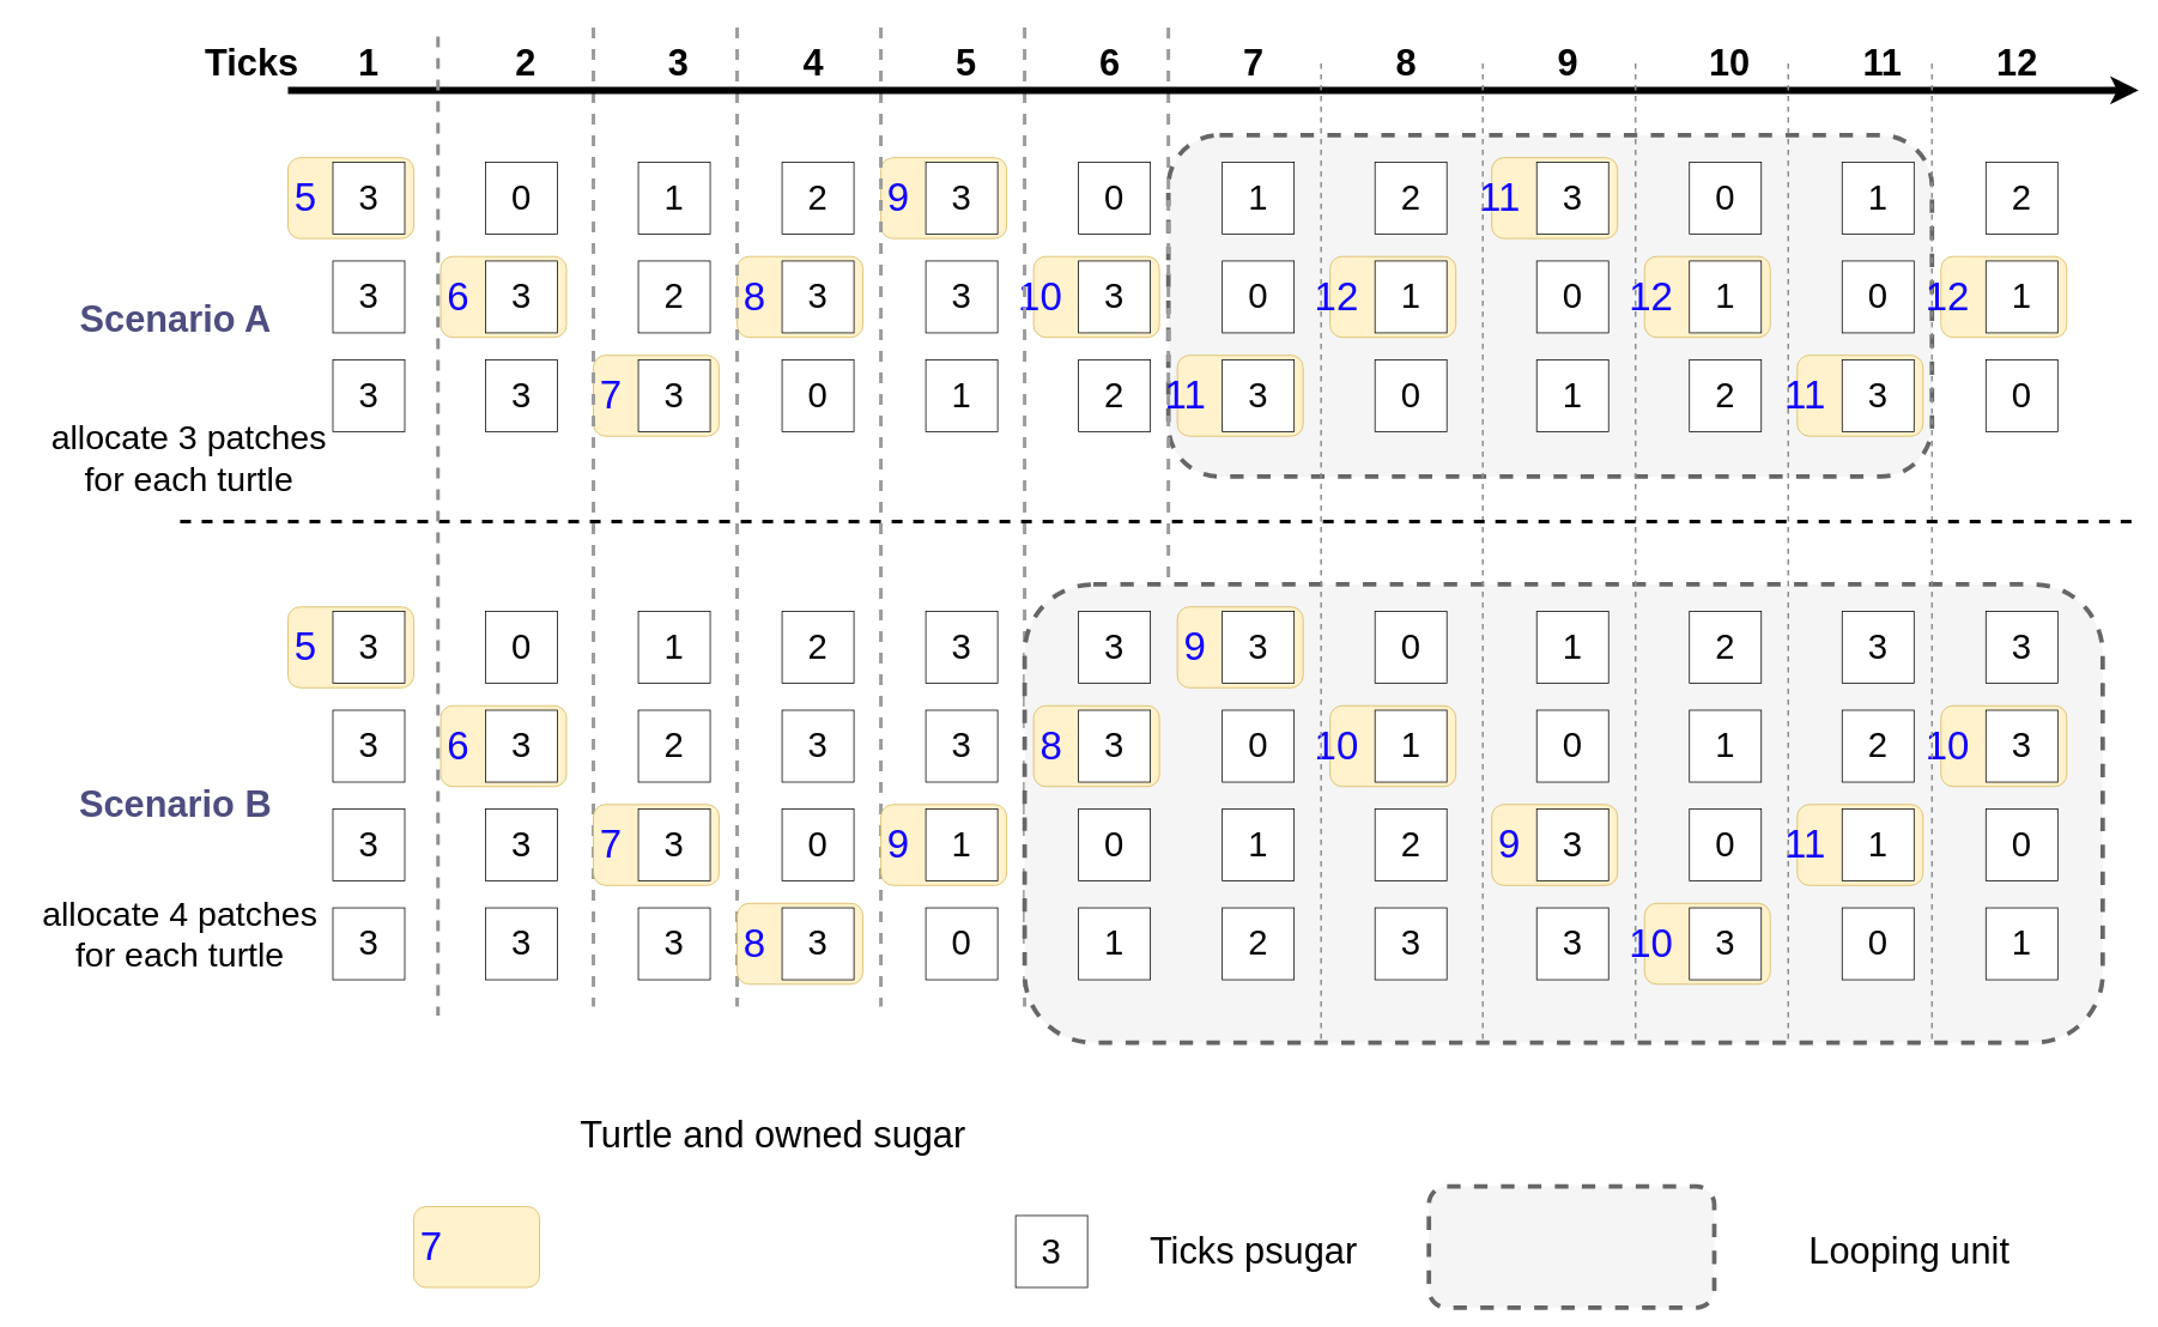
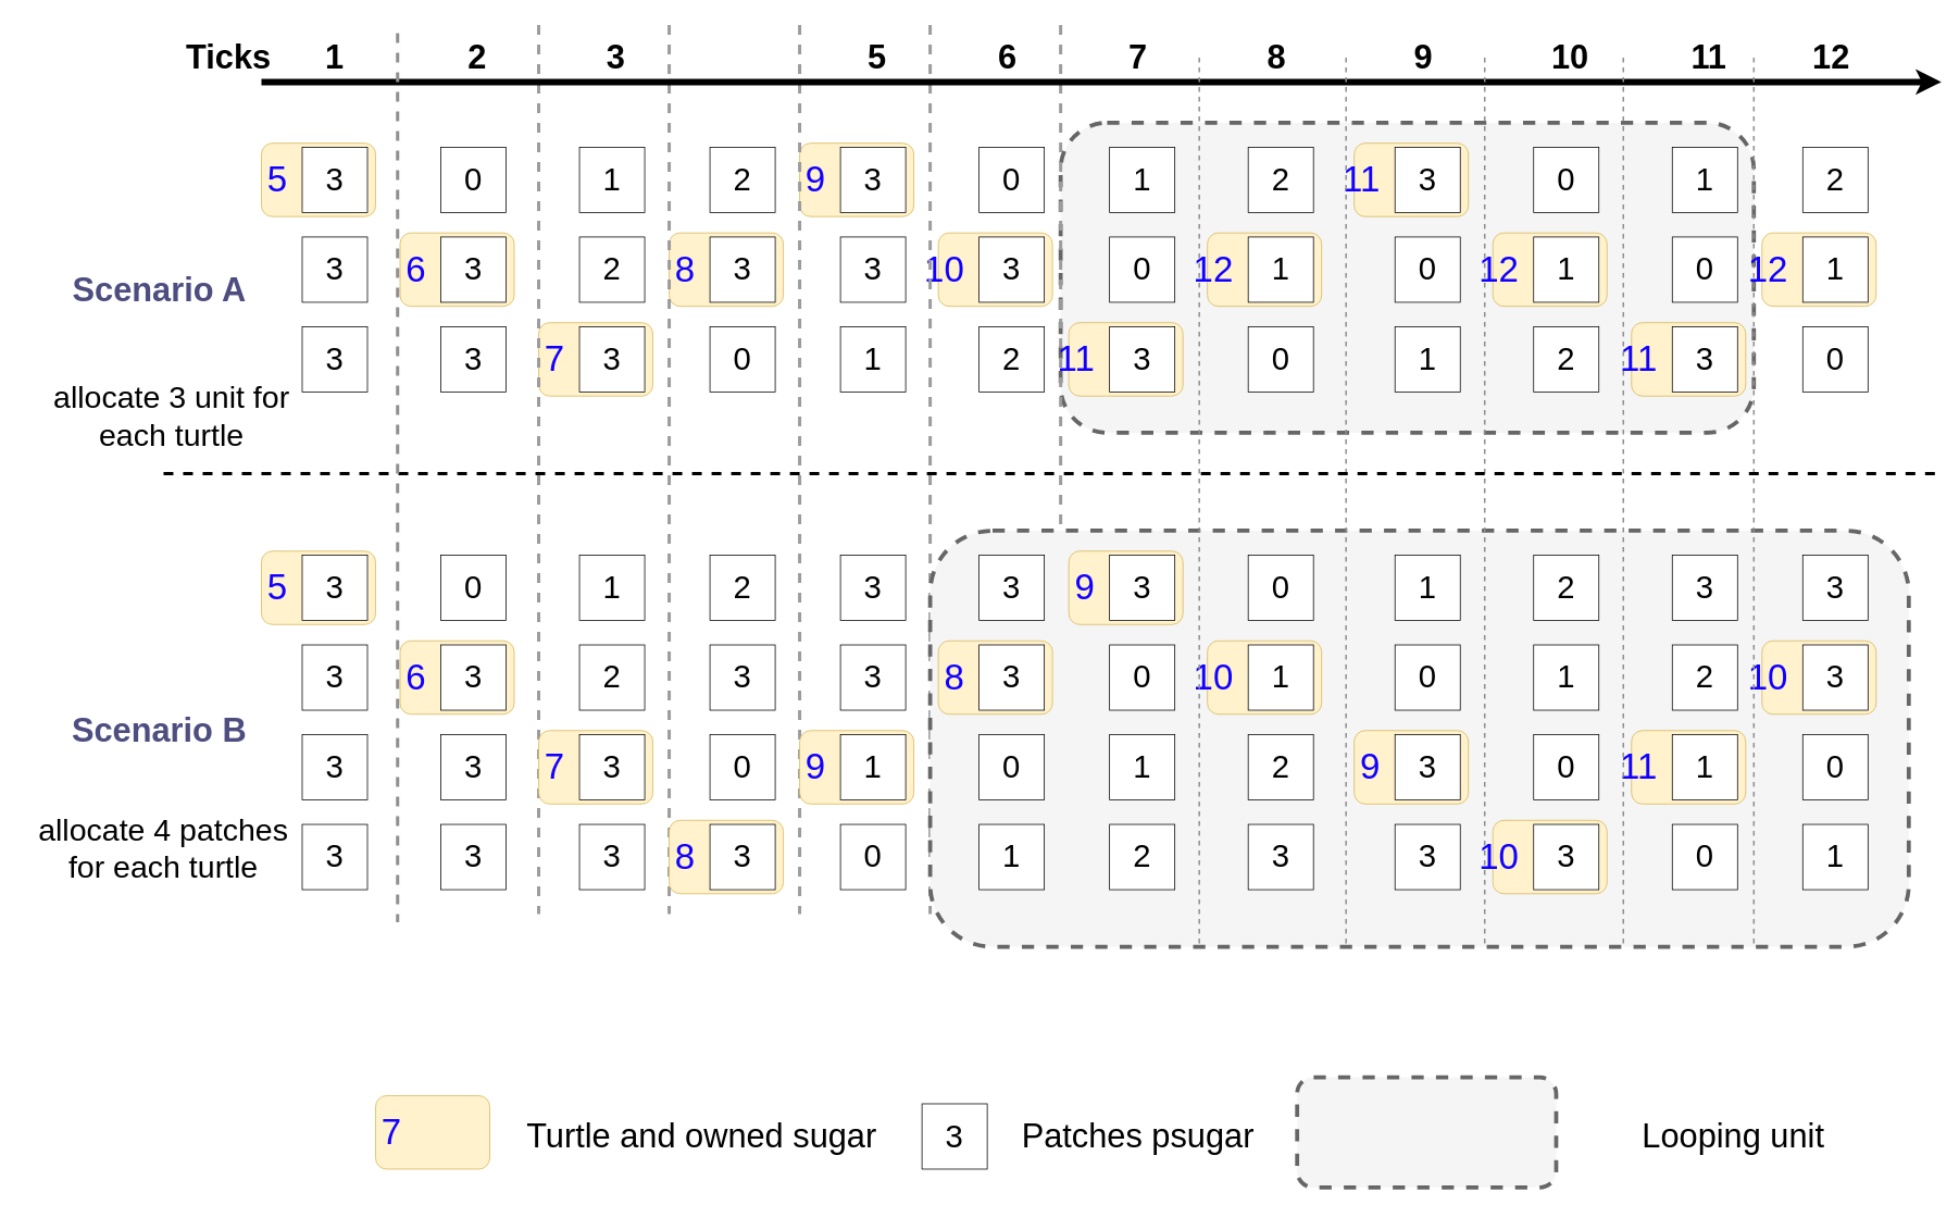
- <mxCell id="62" value="4" style="text;html=1;strokeColor=none;fillColor=none;align=center;verticalAlign=middle;whiteSpace=wrap;rounded=0;dashed=1;strokeWidth=5;fontSize=41;fontColor=#000000;fontStyle=1" vertex="1" parent="1"><mxGeometry x="860" y="20" width="90" height="100" as="geometry" /></mxCell>
- <mxCell id="146" value="allocate 3 patches for each turtle" style="text;html=1;strokeColor=none;fillColor=none;align=center;verticalAlign=middle;whiteSpace=wrap;rounded=0;dashed=1;strokeWidth=5;fontSize=38;fontColor=#000000;fontStyle=0" vertex="1" parent="1"><mxGeometry x="30" y="440" width="360" height="140" as="geometry" /></mxCell>
+ <mxCell id="146" value="allocate 3 unit for each turtle" style="text;html=1;strokeColor=none;fillColor=none;align=center;verticalAlign=middle;whiteSpace=wrap;rounded=0;dashed=1;strokeWidth=5;fontSize=38;fontColor=#000000;fontStyle=0" vertex="1" parent="1"><mxGeometry x="30" y="440" width="360" height="140" as="geometry" /></mxCell>
- <mxCell id="142" value="Turtle and owned sugar" style="text;html=1;strokeColor=none;fillColor=none;align=center;verticalAlign=middle;whiteSpace=wrap;rounded=0;dashed=1;strokeWidth=5;fontSize=41;fontColor=#000000;fontStyle=0" vertex="1" parent="1"><mxGeometry x="600" y="1232.5" width="520" height="60" as="geometry" /></mxCell>
+ <mxCell id="142" value="Turtle and owned sugar" style="text;html=1;strokeColor=none;fillColor=none;align=center;verticalAlign=middle;whiteSpace=wrap;rounded=0;dashed=1;strokeWidth=5;fontSize=41;fontColor=#000000;fontStyle=0" vertex="1" parent="1"><mxGeometry x="600" y="1362.5" width="520" height="60" as="geometry" /></mxCell>
- <mxCell id="143" value="Ticks psugar" style="text;html=1;strokeColor=none;fillColor=none;align=center;verticalAlign=middle;whiteSpace=wrap;rounded=0;dashed=1;strokeWidth=5;fontSize=41;fontColor=#000000;fontStyle=0" vertex="1" parent="1"><mxGeometry x="1230" y="1362.5" width="330" height="60" as="geometry" /></mxCell>
+ <mxCell id="143" value="Patches psugar" style="text;html=1;strokeColor=none;fillColor=none;align=center;verticalAlign=middle;whiteSpace=wrap;rounded=0;dashed=1;strokeWidth=5;fontSize=41;fontColor=#000000;fontStyle=0" vertex="1" parent="1"><mxGeometry x="1230" y="1362.5" width="330" height="60" as="geometry" /></mxCell>
